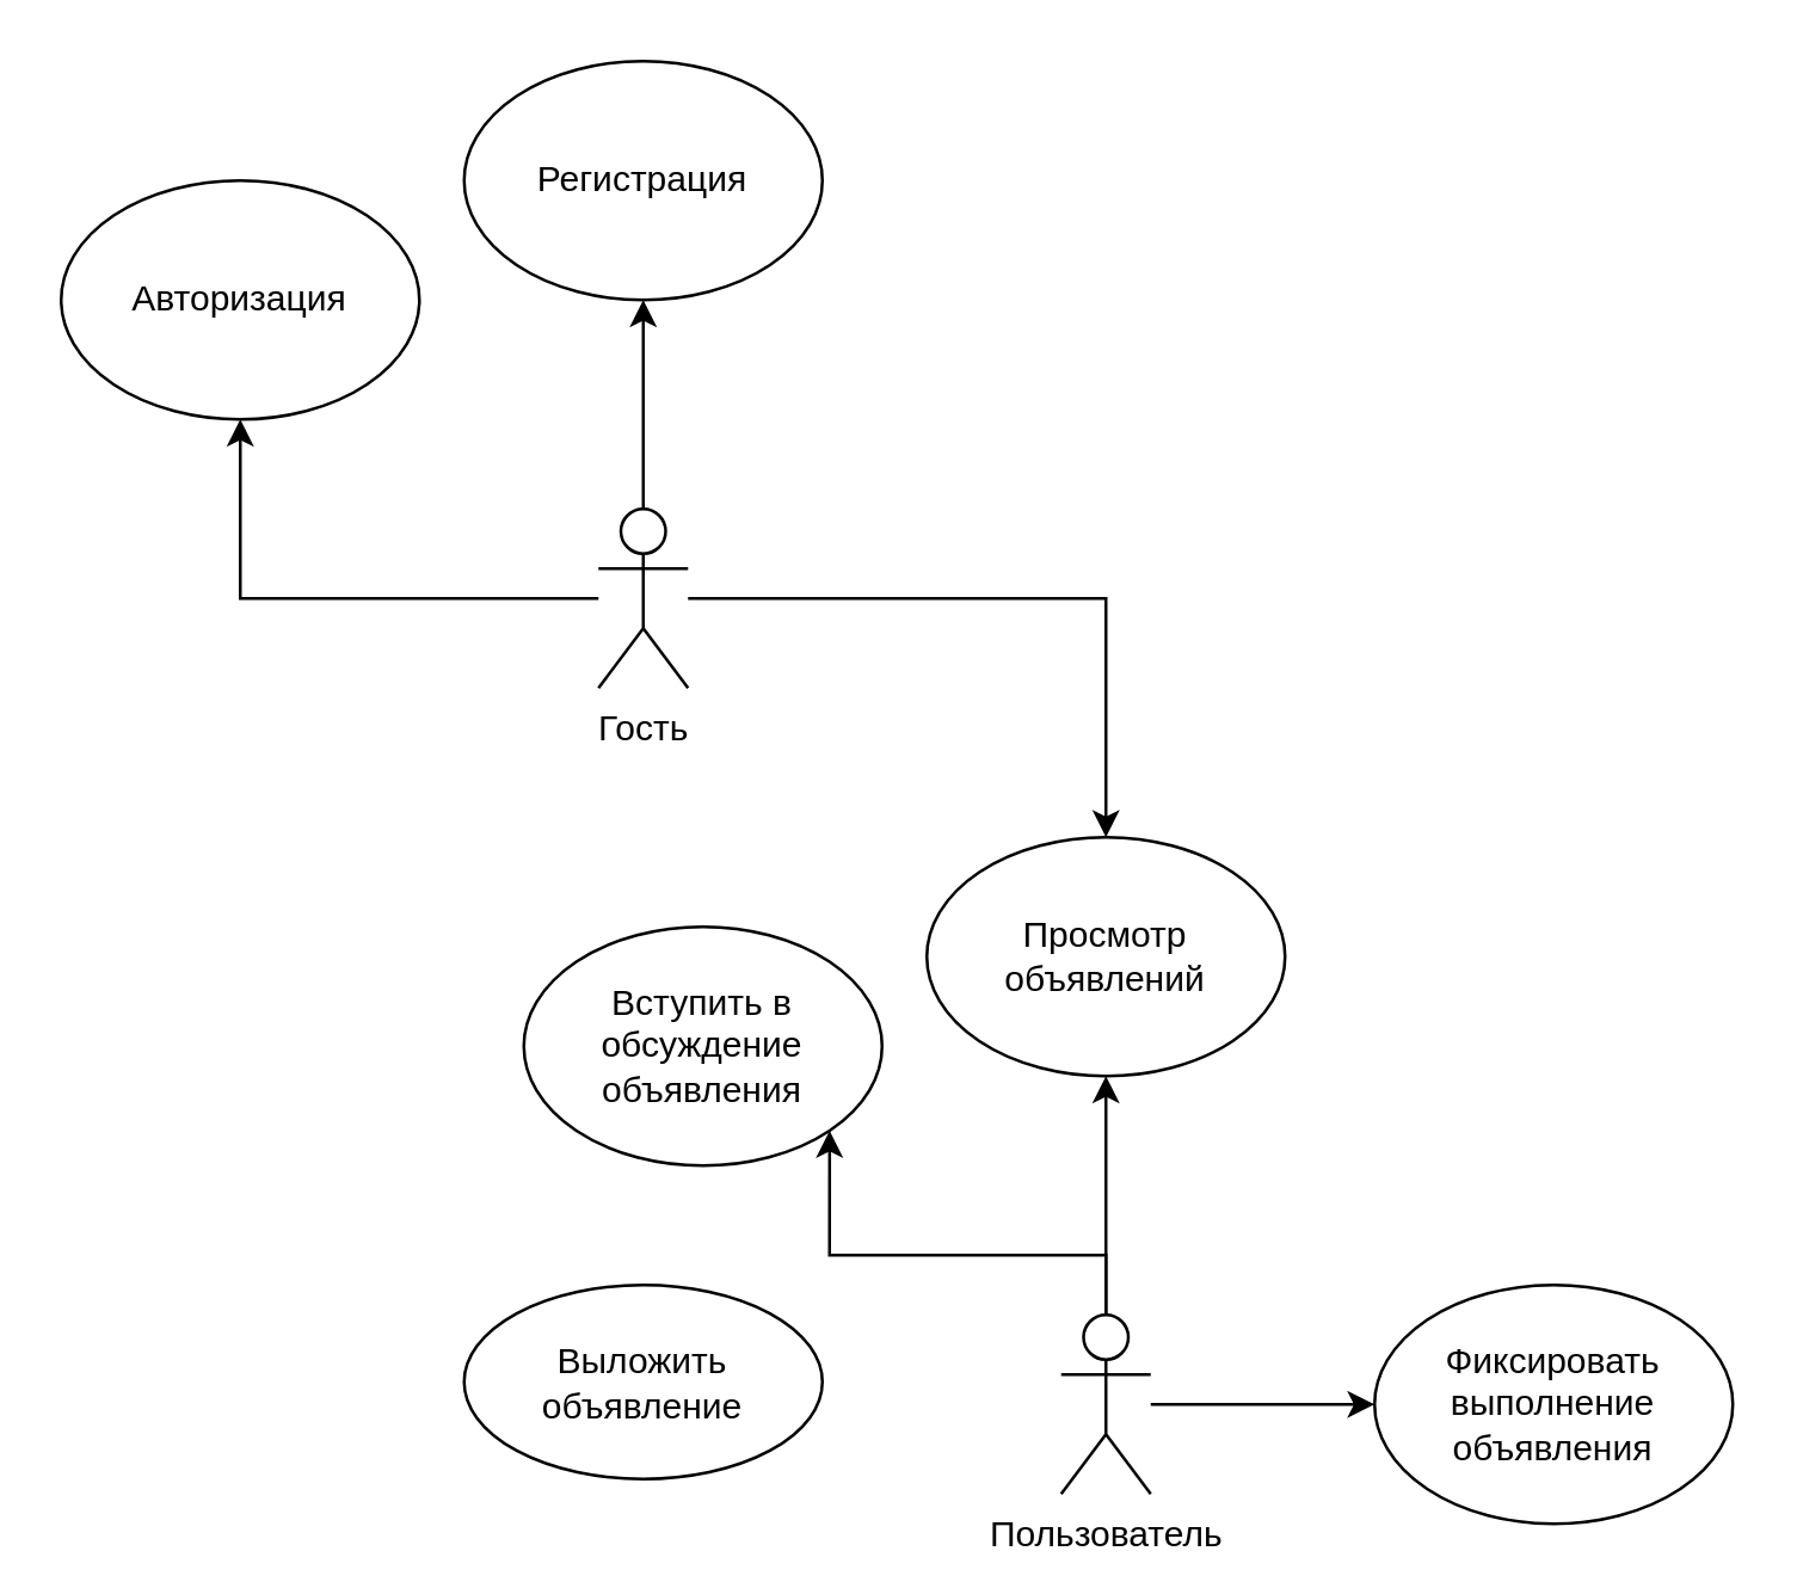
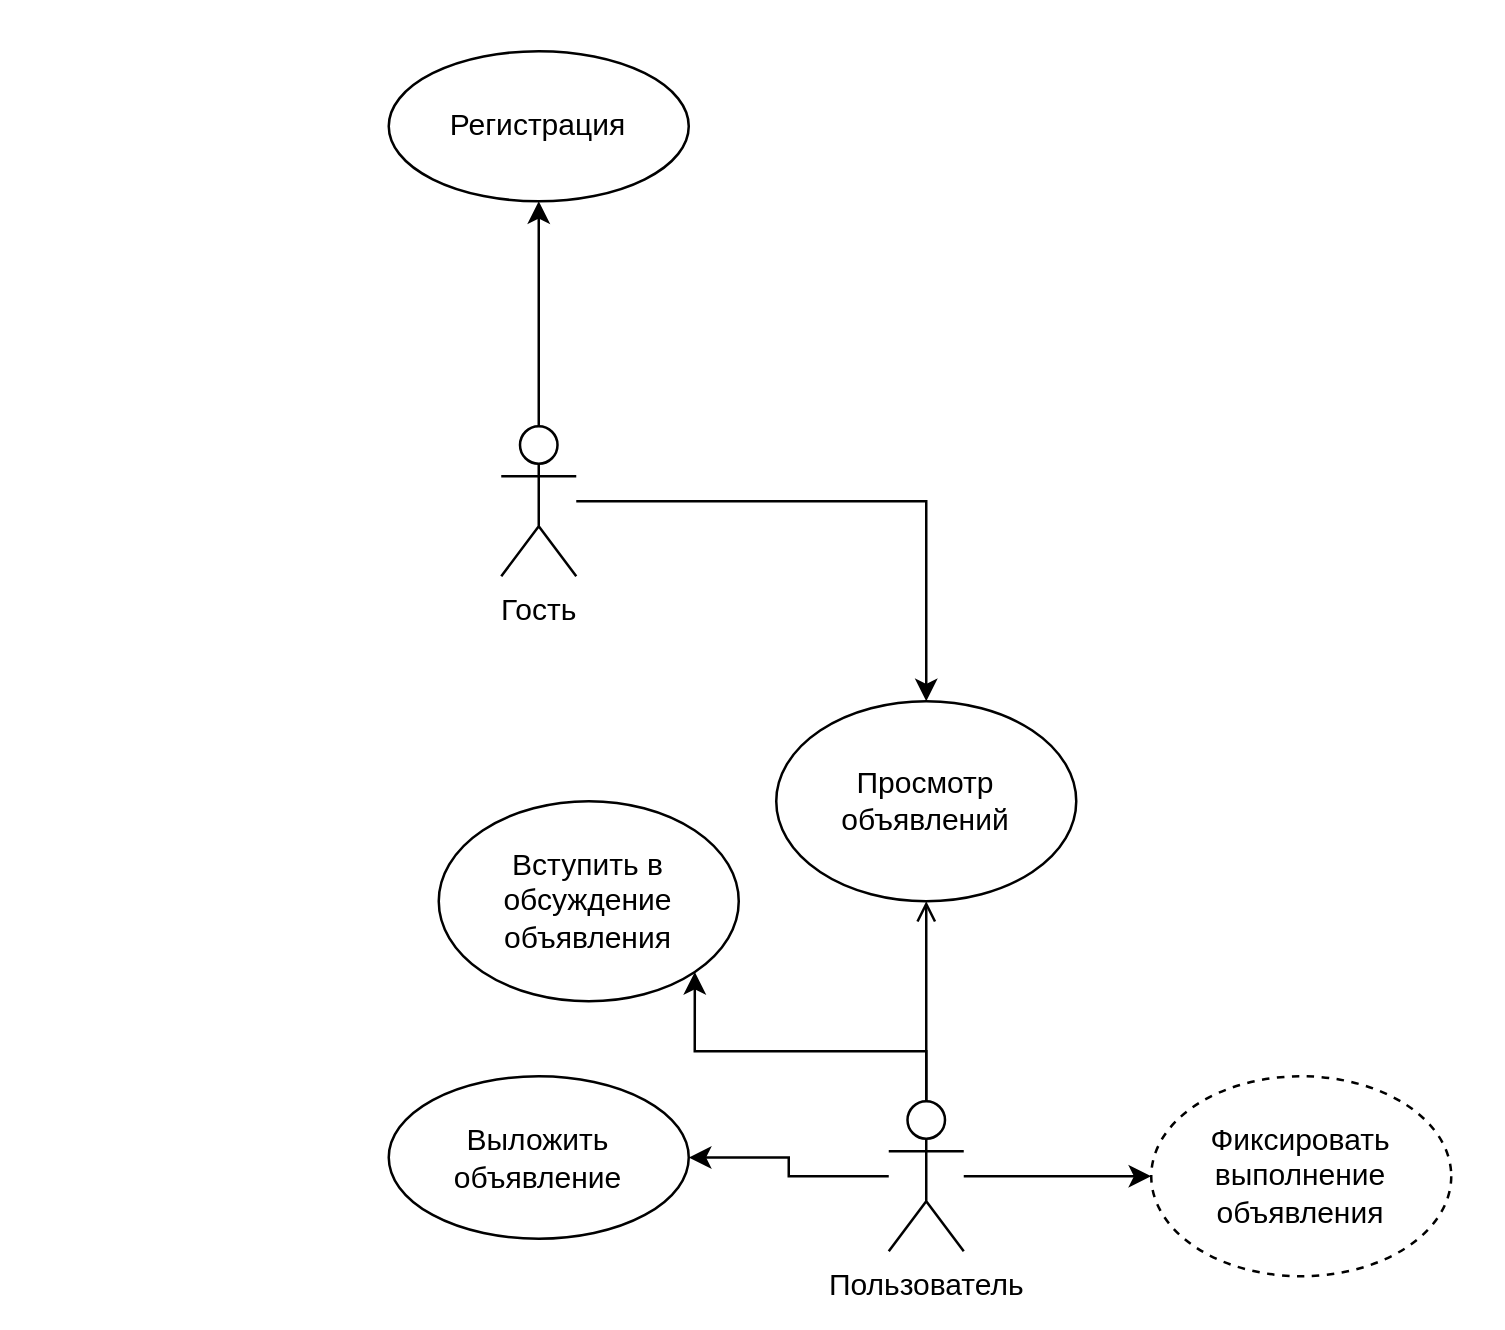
- <mxCell id="11" value="Регистрация" style="ellipse;whiteSpace=wrap;html=1;" parent="1" vertex="1"><mxGeometry x="155" width="120" height="80" as="geometry" y="20" /></mxCell>
+ <mxCell id="11" value="Регистрация" style="ellipse;whiteSpace=wrap;html=1;" parent="1" vertex="1"><mxGeometry x="155" y="20" width="120" height="60" as="geometry" /></mxCell>
- <mxCell id="12" value="Авторизация" style="ellipse;whiteSpace=wrap;html=1;" parent="1" vertex="1"><mxGeometry x="20" y="60" width="120" height="80" as="geometry" /></mxCell>
- <mxCell id="2" style="edgeStyle=orthogonalEdgeStyle;rounded=0;orthogonalLoop=1;jettySize=auto;html=1;entryX=0.5;entryY=1;entryDx=0;entryDy=0;" parent="1" source="5" target="12" edge="1"><mxGeometry relative="1" as="geometry" /></mxCell>
- <mxCell id="15" value="Вступить в обсуждение объявления" style="ellipse;whiteSpace=wrap;html=1;" parent="1" vertex="1"><mxGeometry x="175" y="310" width="120" height="80" as="geometry" /></mxCell>
+ <mxCell id="15" value="Вступить в обсуждение объявления" style="ellipse;whiteSpace=wrap;html=1;" parent="1" vertex="1"><mxGeometry x="175" y="320" width="120" height="80" as="geometry" /></mxCell>
- <mxCell id="6" style="edgeStyle=orthogonalEdgeStyle;rounded=0;orthogonalLoop=1;jettySize=auto;html=1;exitX=0.5;exitY=0;exitDx=0;exitDy=0;exitPerimeter=0;entryX=0.5;entryY=1;entryDx=0;entryDy=0;" parent="1" source="10" target="13" edge="1"><mxGeometry relative="1" as="geometry" /></mxCell>
+ <mxCell id="6" style="edgeStyle=orthogonalEdgeStyle;rounded=0;orthogonalLoop=1;jettySize=auto;html=1;exitX=0.5;exitY=0;exitDx=0;exitDy=0;exitPerimeter=0;entryX=0.5;entryY=1;entryDx=0;entryDy=0;endArrow=open;" parent="1" source="10" target="13" edge="1"><mxGeometry relative="1" as="geometry" /></mxCell>
+ <mxCell id="7" style="edgeStyle=orthogonalEdgeStyle;rounded=0;orthogonalLoop=1;jettySize=auto;html=1;" parent="1" source="10" target="14" edge="1"><mxGeometry relative="1" as="geometry" /></mxCell>
- <mxCell id="16" value="Фиксировать выполнение объявления" style="ellipse;whiteSpace=wrap;html=1;" parent="1" vertex="1"><mxGeometry x="460" y="430" width="120" height="80" as="geometry" /></mxCell>
+ <mxCell id="16" value="Фиксировать выполнение объявления" style="ellipse;whiteSpace=wrap;html=1;dashed=1;" parent="1" vertex="1"><mxGeometry x="460" y="430" width="120" height="80" as="geometry" /></mxCell>
